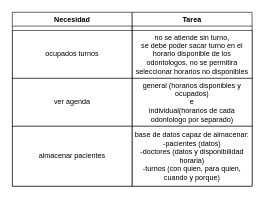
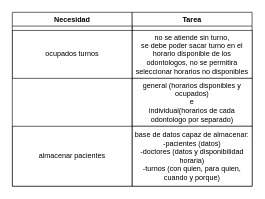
- <mxCell id="4" value="ver agenda" style="rounded=0;whiteSpace=wrap;html=1;" vertex="1" parent="2"><mxGeometry y="110" width="200" height="80" as="geometry" /></mxCell>
